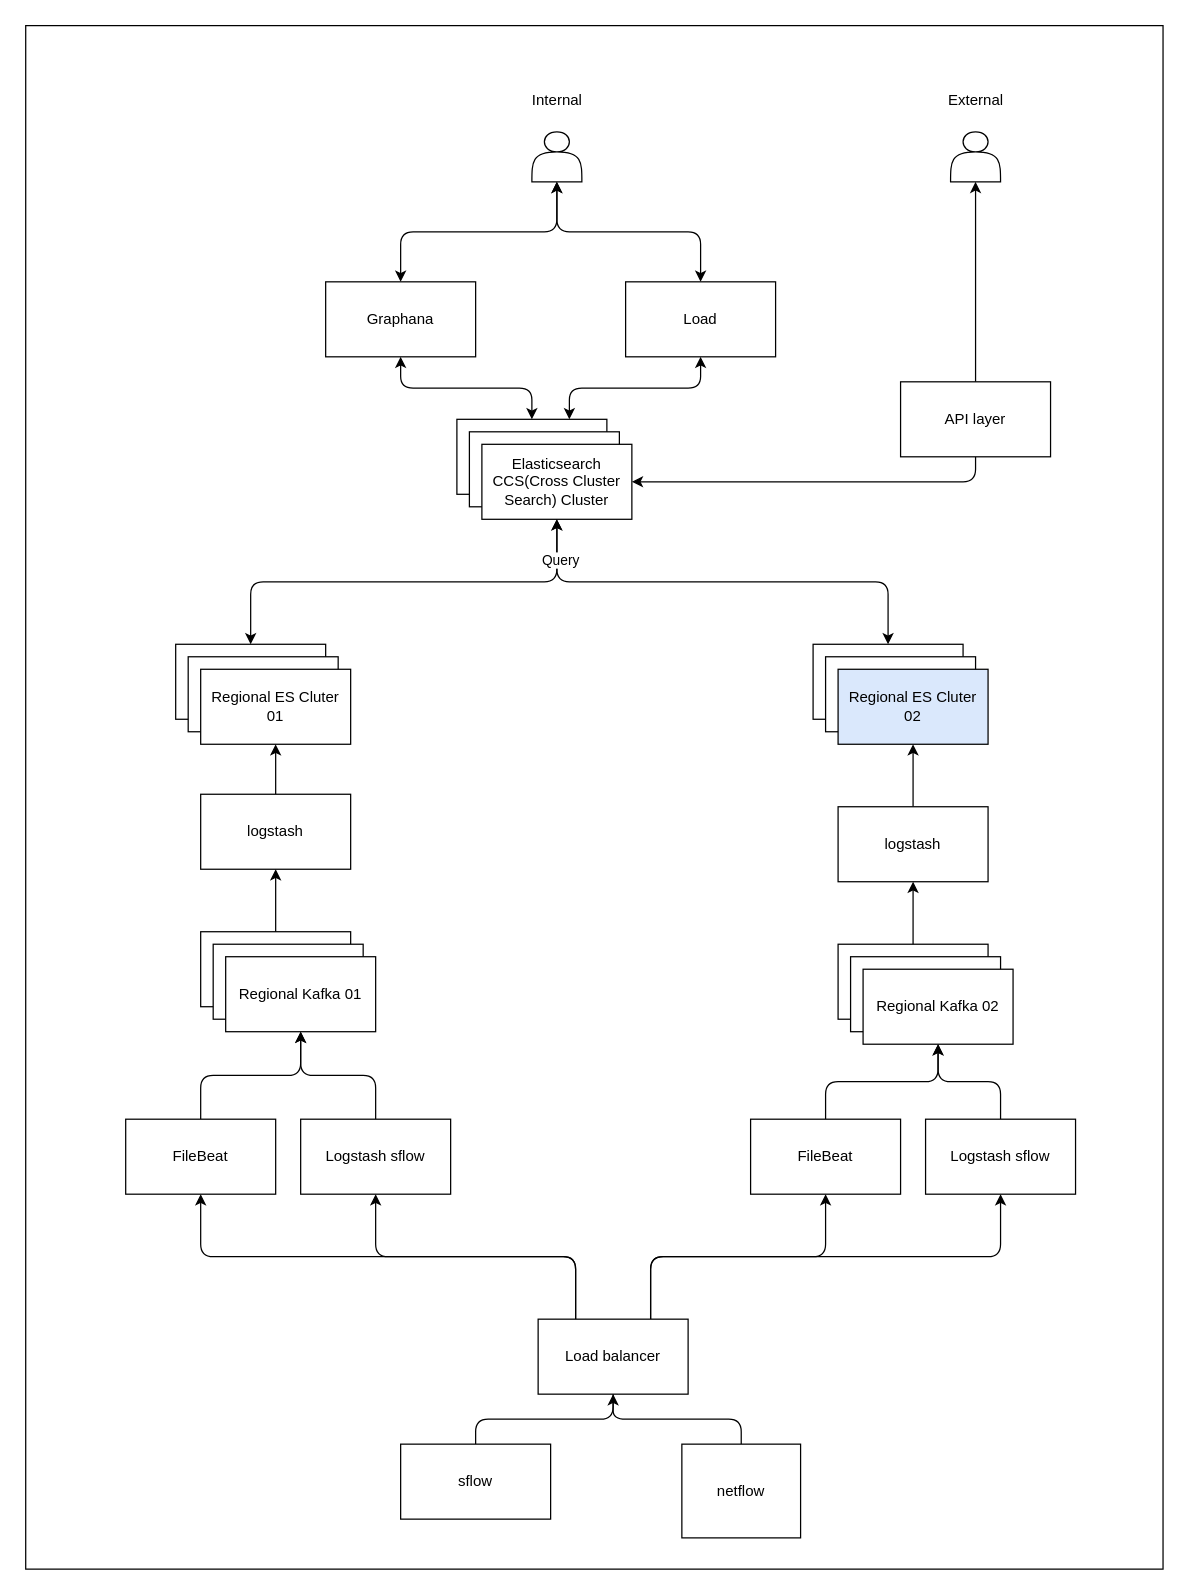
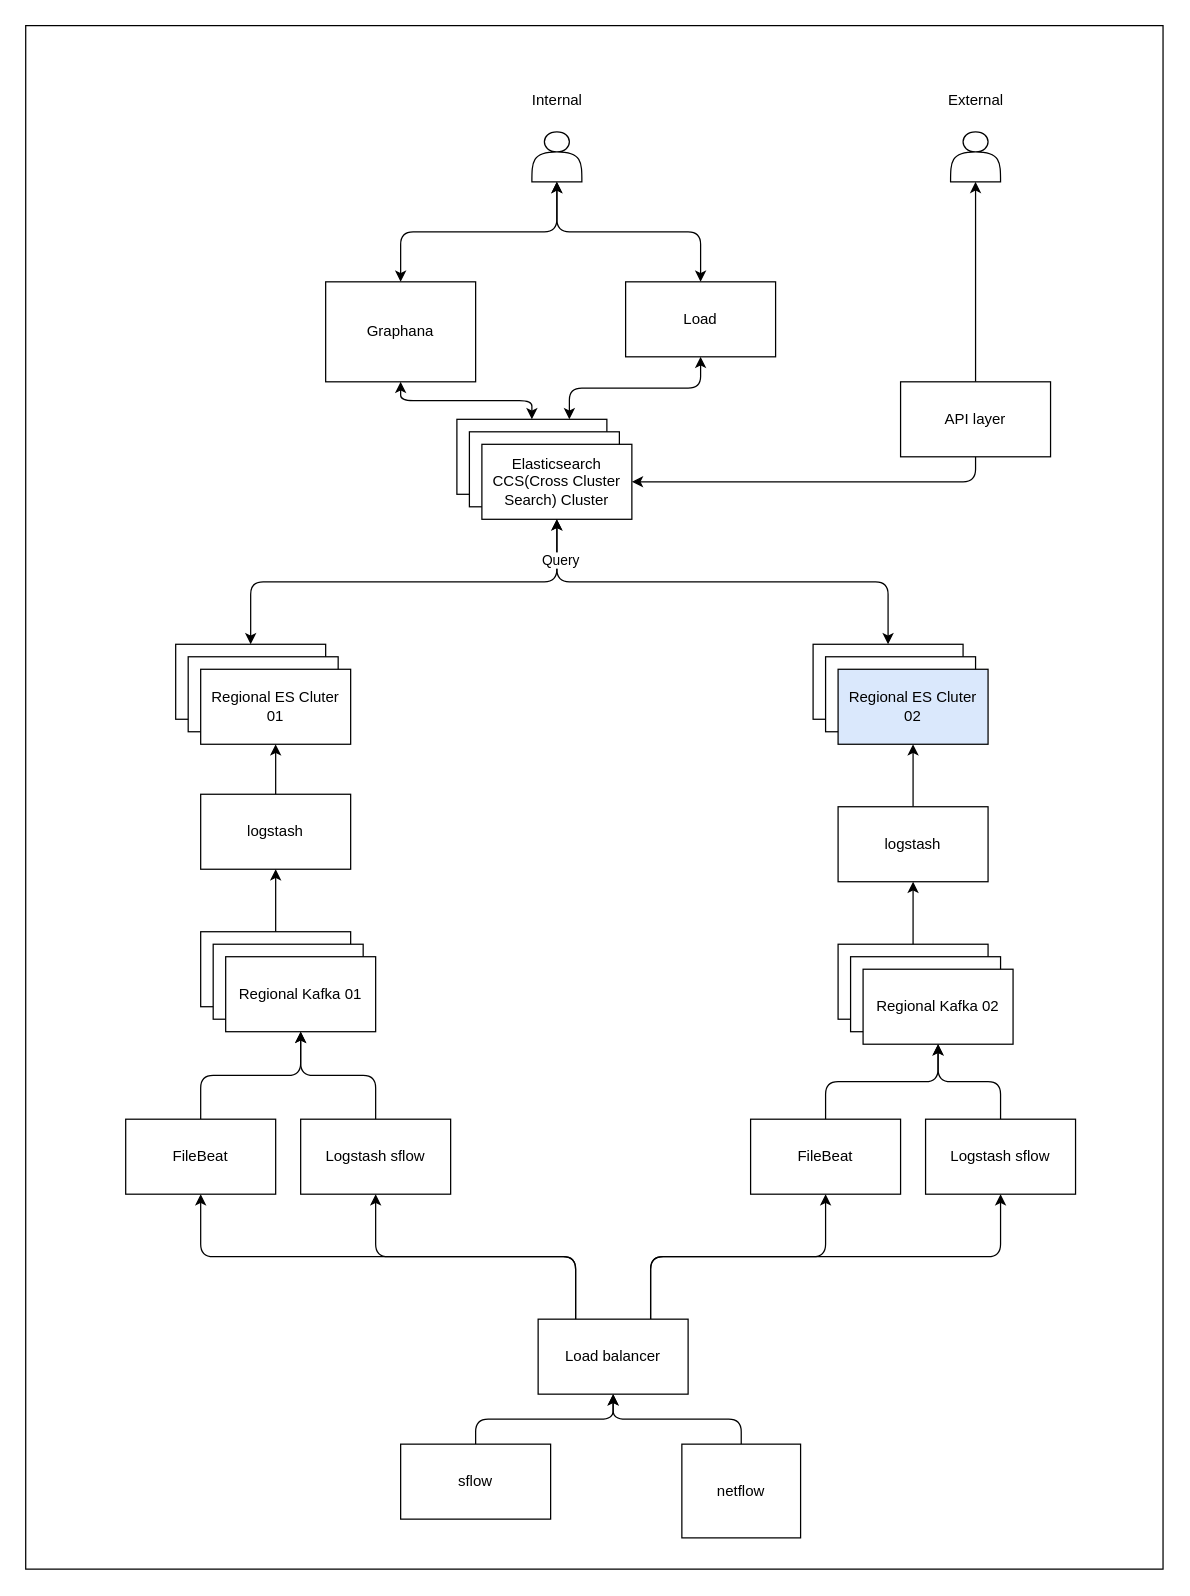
- <mxCell id="22" value="Graphana" style="whiteSpace=wrap;html=1;" parent="1" vertex="1"><mxGeometry x="260" y="225" width="120" height="60" as="geometry" /></mxCell>
+ <mxCell id="22" value="Graphana" style="whiteSpace=wrap;html=1;" parent="1" vertex="1"><mxGeometry x="260" y="225" width="120" height="80" as="geometry" /></mxCell>
- <mxCell id="30" style="edgeStyle=orthogonalEdgeStyle;html=1;exitX=0.5;exitY=0;exitDx=0;exitDy=0;entryX=0.5;entryY=1;entryDx=0;entryDy=0;endArrow=none;" parent="1" source="31" target="29" edge="1"><mxGeometry relative="1" as="geometry" /></mxCell>
+ <mxCell id="30" style="edgeStyle=orthogonalEdgeStyle;html=1;exitX=0.5;exitY=0;exitDx=0;exitDy=0;entryX=0.5;entryY=1;entryDx=0;entryDy=0;" parent="1" source="31" target="29" edge="1"><mxGeometry relative="1" as="geometry" /></mxCell>
